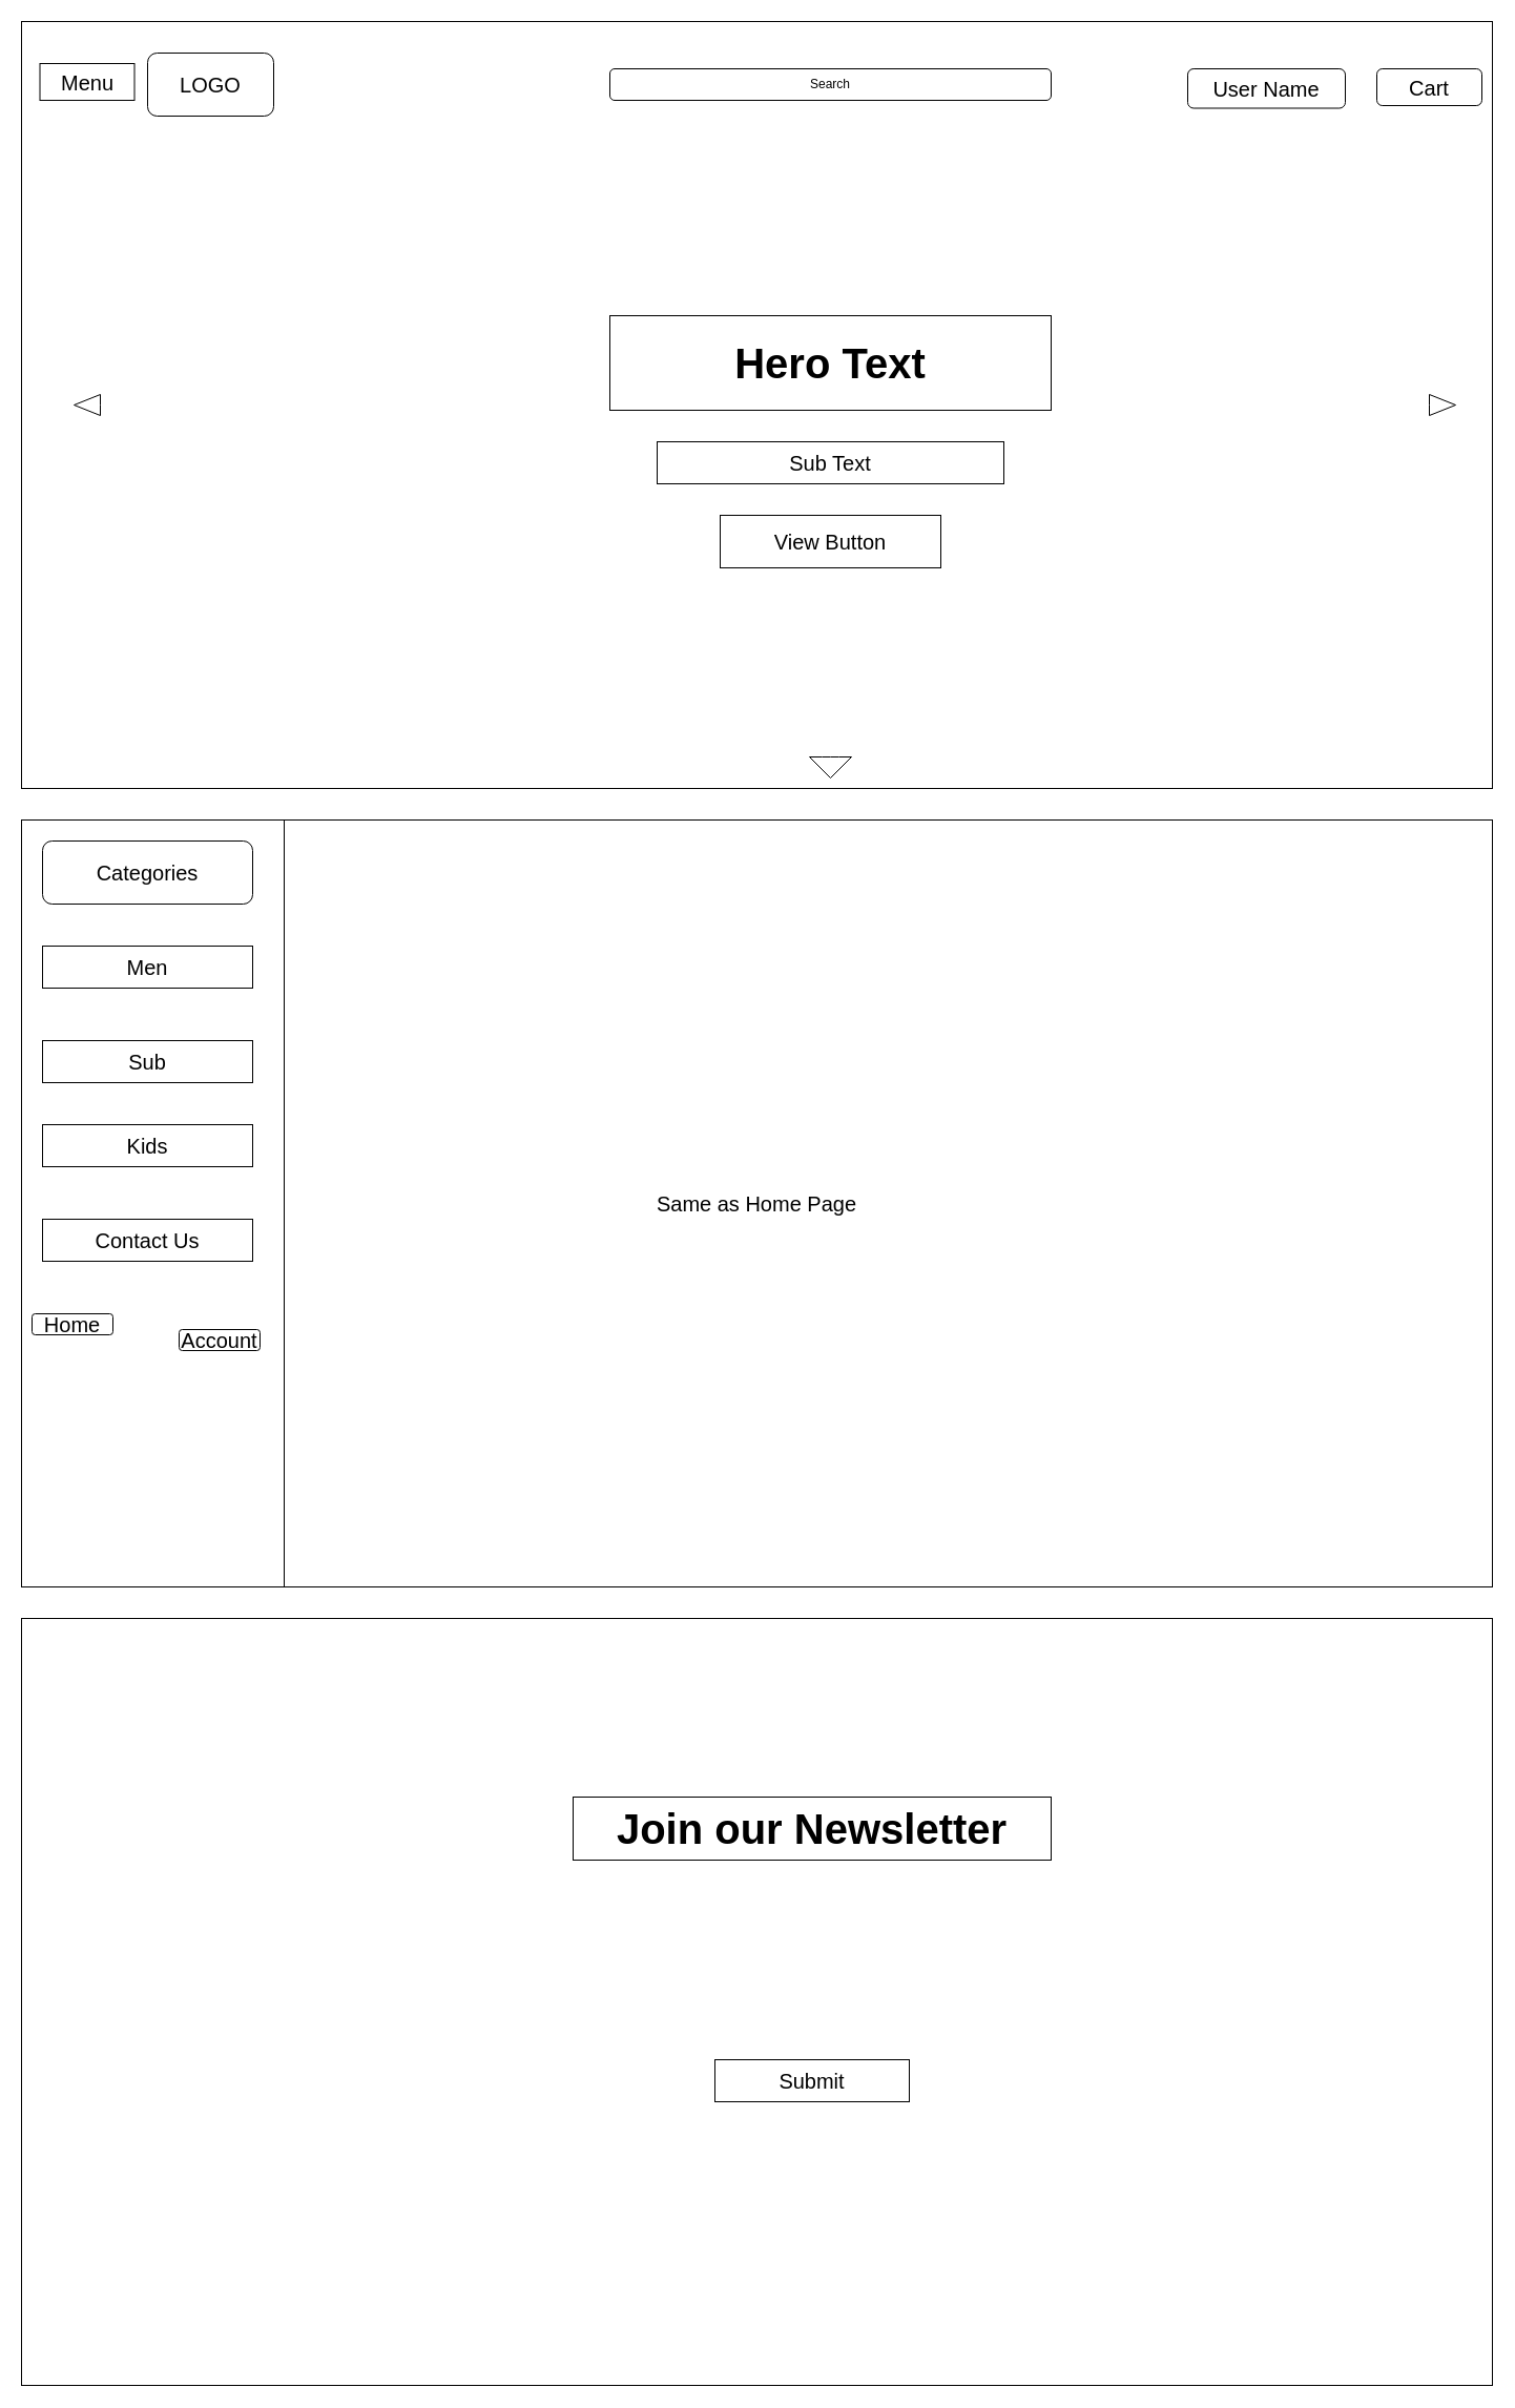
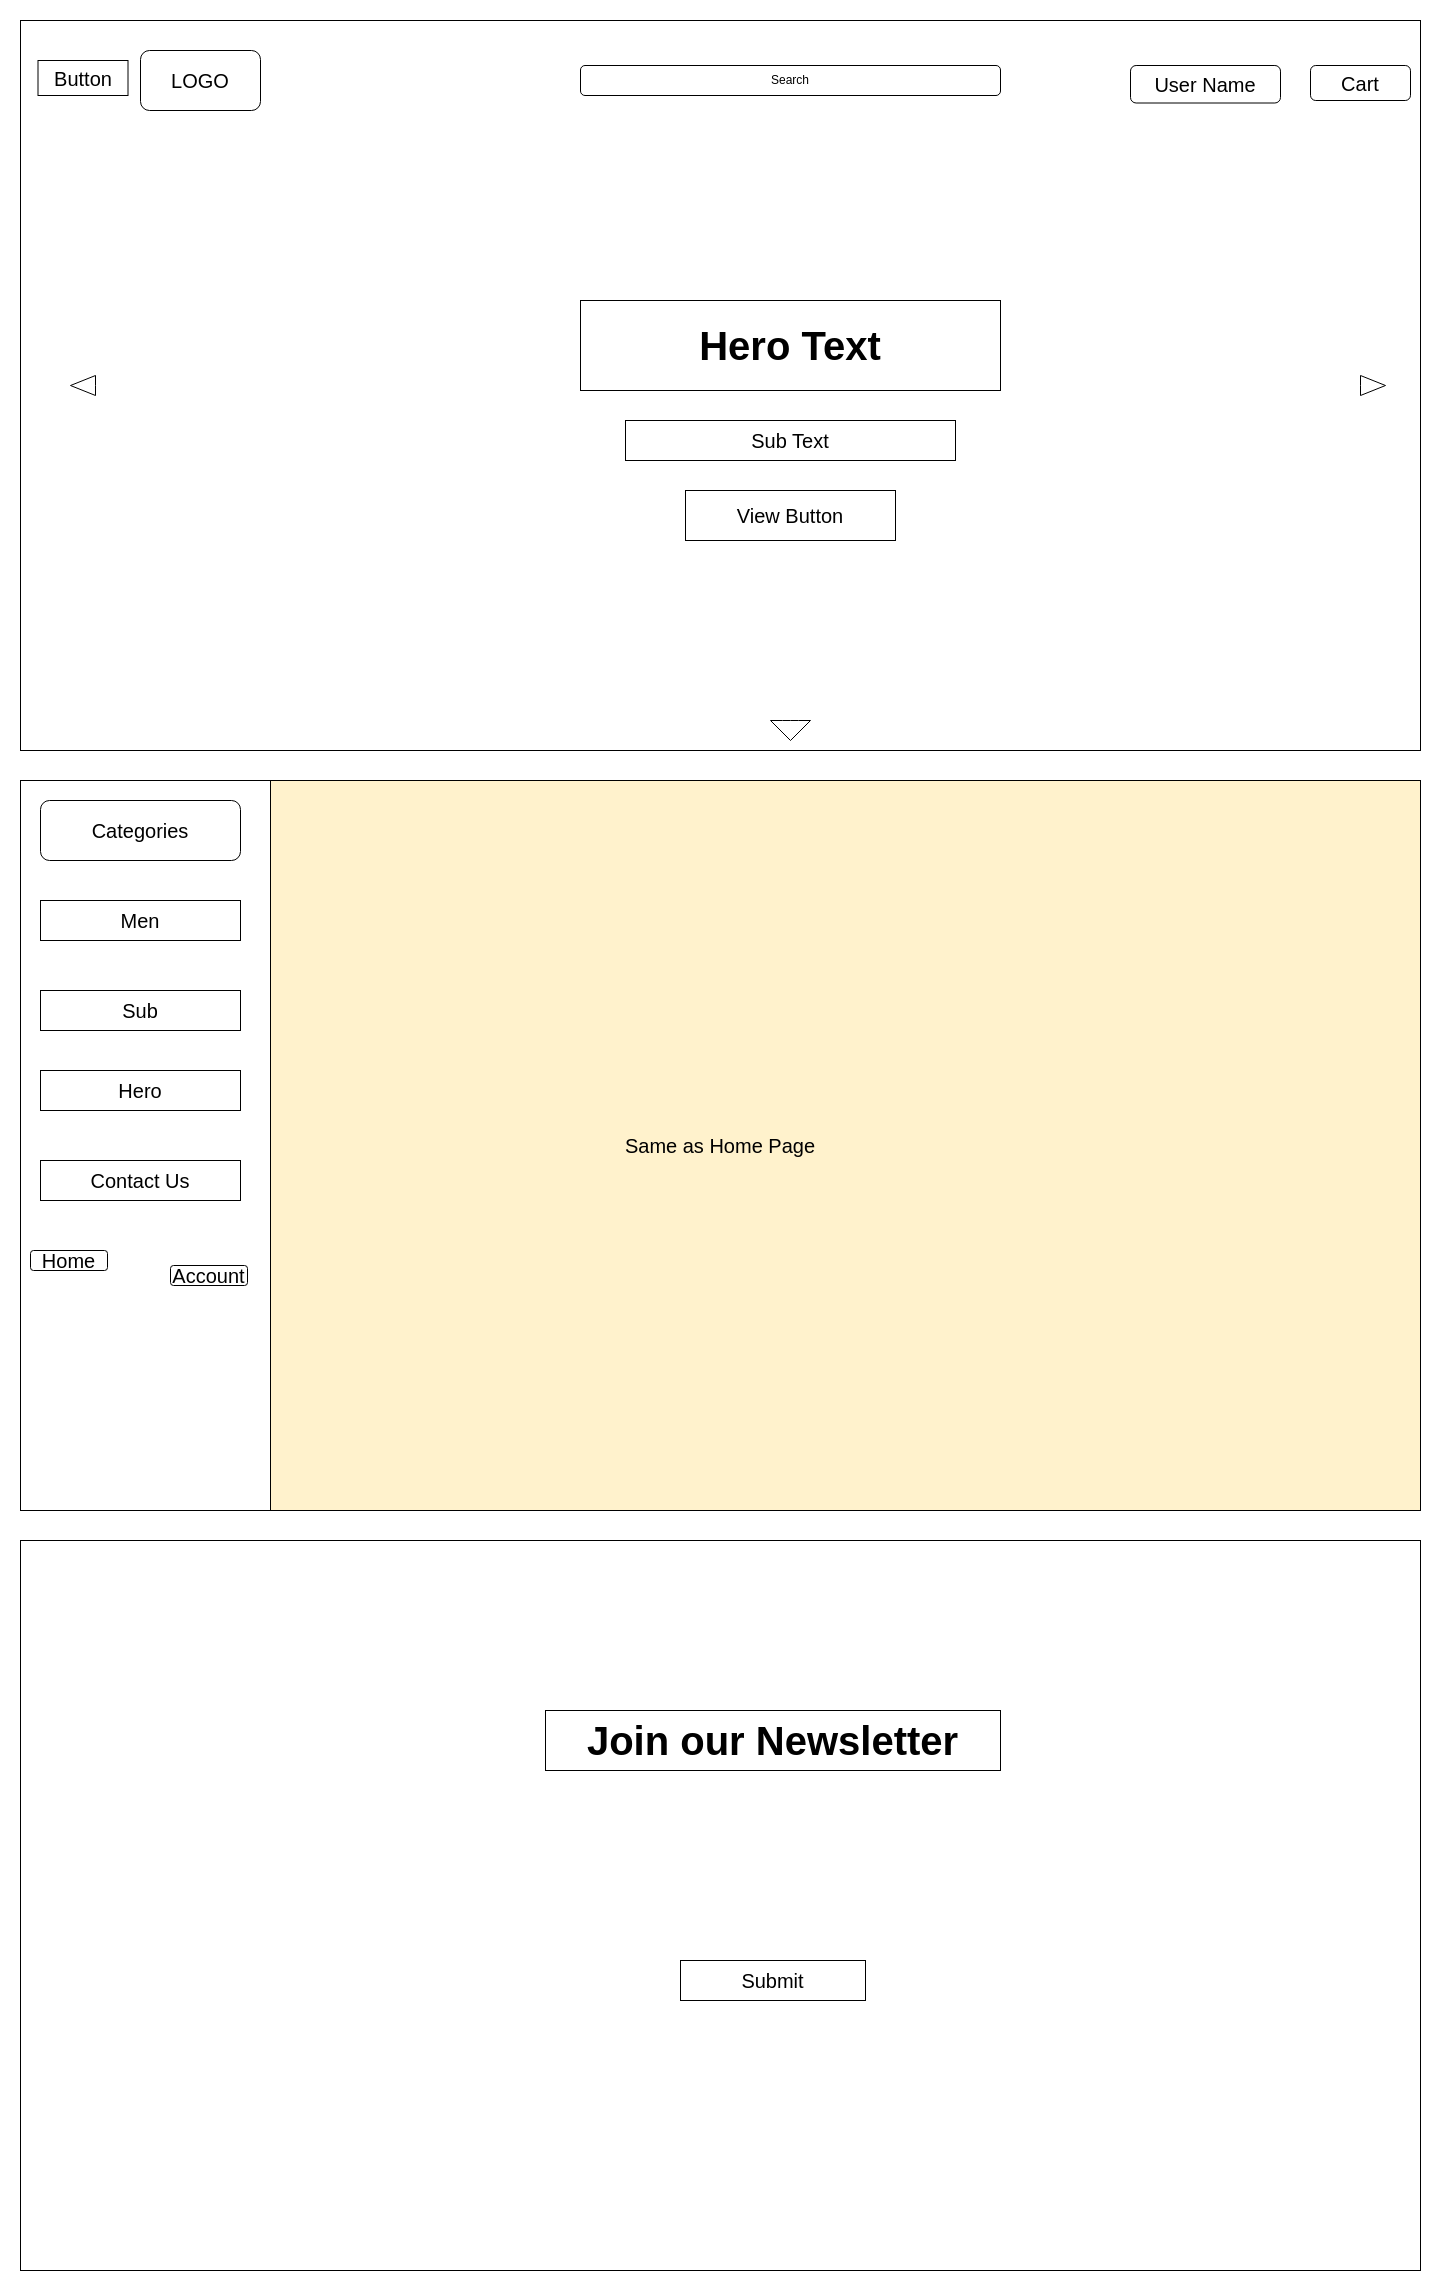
- <mxCell id="5" value="Menu" style="rounded=0;whiteSpace=wrap;html=1;fontSize=20;align=center;" vertex="1" parent="1"><mxGeometry x="37.5" y="60" width="90" height="35" as="geometry" /></mxCell>
+ <mxCell id="5" value="Button" style="rounded=0;whiteSpace=wrap;html=1;fontSize=20;align=center;" vertex="1" parent="1"><mxGeometry x="37.5" y="60" width="90" height="35" as="geometry" /></mxCell>
- <mxCell id="19" value="Kids" style="rounded=0;whiteSpace=wrap;html=1;fontSize=20;align=center;" vertex="1" parent="1"><mxGeometry x="40" y="1070" width="200" height="40" as="geometry" /></mxCell>
+ <mxCell id="19" value="Hero" style="rounded=0;whiteSpace=wrap;html=1;fontSize=20;align=center;" vertex="1" parent="1"><mxGeometry x="40" y="1070" width="200" height="40" as="geometry" /></mxCell>
- <mxCell id="14" value="Same as Home Page" style="rounded=0;whiteSpace=wrap;html=1;fontSize=20;align=center;" vertex="1" parent="1"><mxGeometry x="20" y="780" width="1400" height="730" as="geometry" /></mxCell>
+ <mxCell id="14" value="Same as Home Page" style="rounded=0;whiteSpace=wrap;html=1;fontSize=20;align=center;fillColor=#fff2cc;" vertex="1" parent="1"><mxGeometry x="20" y="780" width="1400" height="730" as="geometry" /></mxCell>
